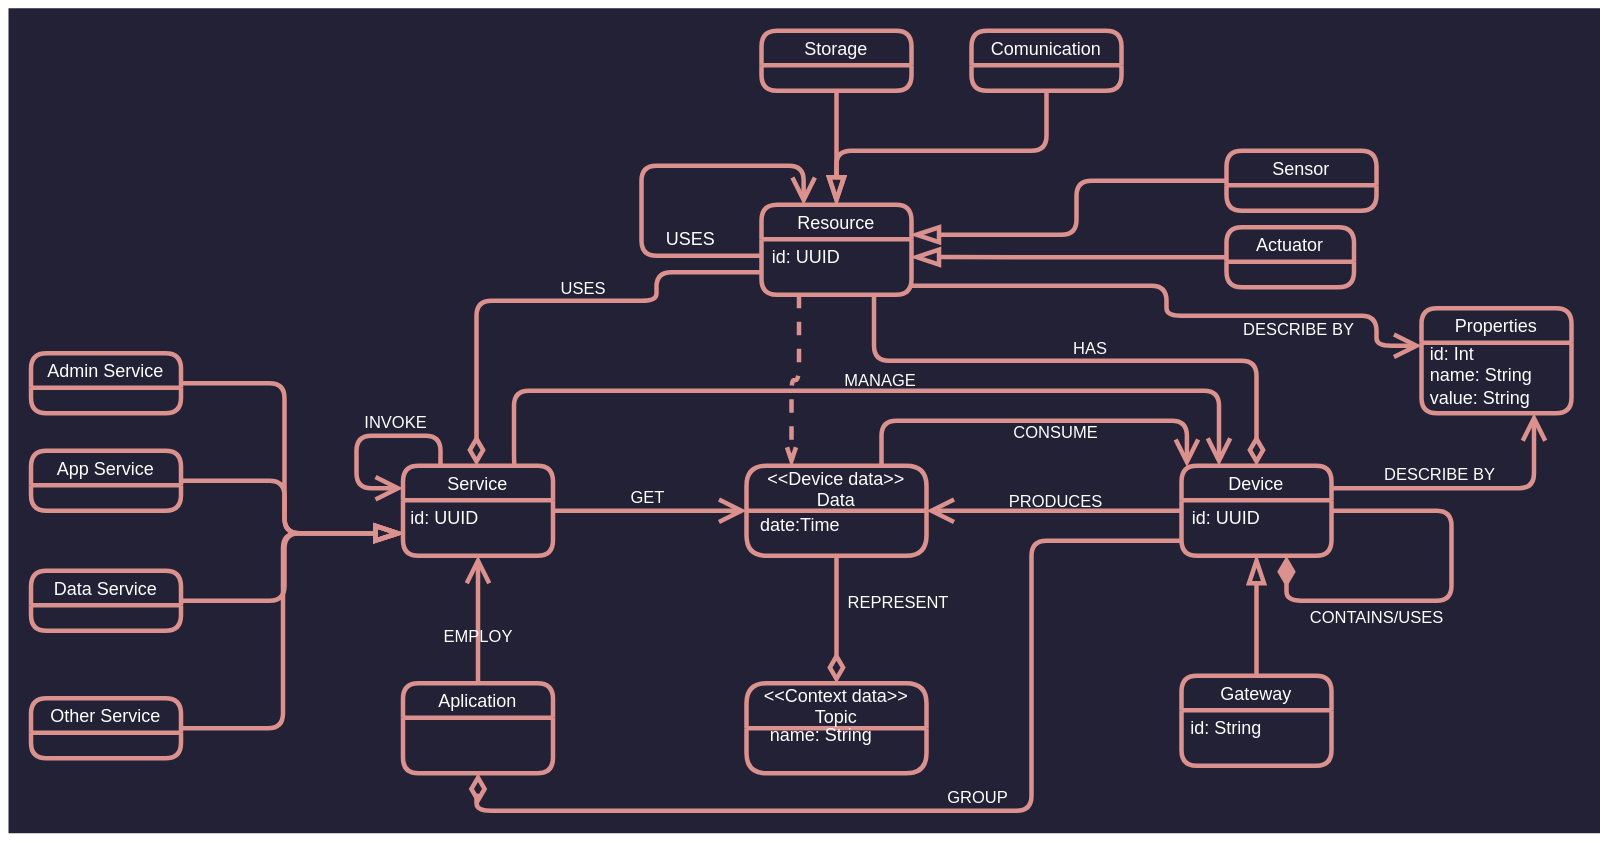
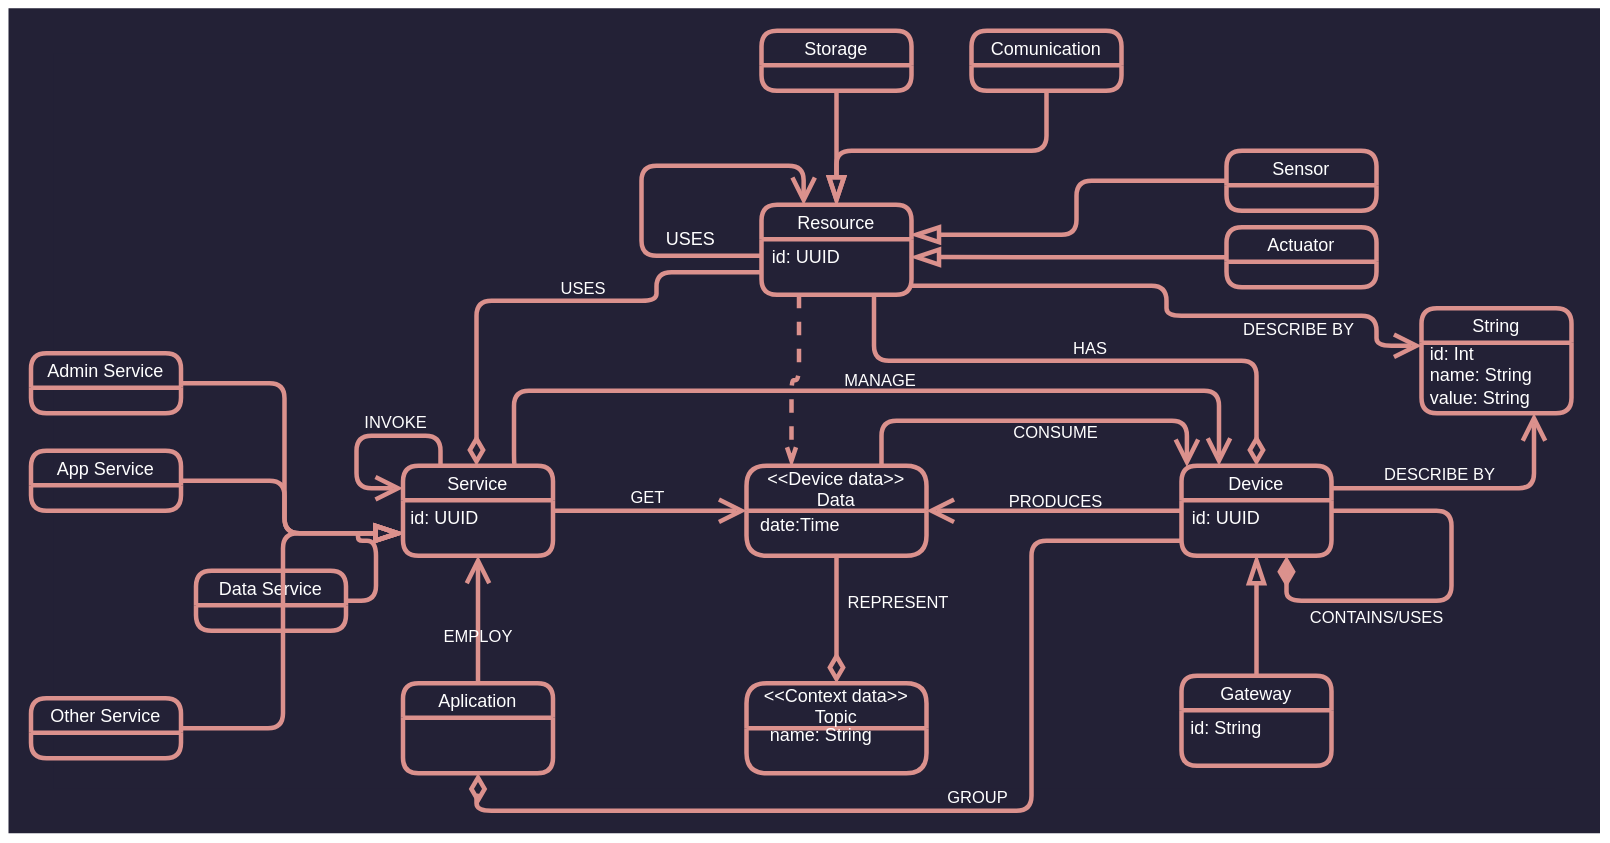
- <mxCell id="8" value="Actuator" style="swimlane;strokeWidth=3;rounded=1;fontStyle=0;strokeColor=#DB918D;fillColor=none;fontColor=#FFFFFF;container=0;labelBackgroundColor=none;" parent="2" vertex="1"><mxGeometry x="797" y="131" width="85" height="40" as="geometry" /></mxCell>
+ <mxCell id="8" value="Actuator" style="swimlane;strokeWidth=3;rounded=1;fontStyle=0;strokeColor=#DB918D;fillColor=none;fontColor=#FFFFFF;container=0;labelBackgroundColor=none;" parent="2" vertex="1"><mxGeometry x="797" y="131" width="100" height="40" as="geometry" /></mxCell>
- <mxCell id="60" value="Properties" style="swimlane;strokeWidth=3;rounded=1;fontStyle=0;strokeColor=#DB918D;fillColor=none;fontColor=#FFFFFF;startSize=23;container=0;labelBackgroundColor=none;" parent="2" vertex="1"><mxGeometry x="927" y="185" width="100" height="70" as="geometry"><mxRectangle x="580" y="270" width="80" height="30" as="alternateBounds" /></mxGeometry></mxCell>
+ <mxCell id="60" value="String" style="swimlane;strokeWidth=3;rounded=1;fontStyle=0;strokeColor=#DB918D;fillColor=none;fontColor=#FFFFFF;startSize=23;container=0;labelBackgroundColor=none;" parent="2" vertex="1"><mxGeometry x="927" y="185" width="100" height="70" as="geometry"><mxRectangle x="580" y="270" width="80" height="30" as="alternateBounds" /></mxGeometry></mxCell>
- <mxCell id="11" value="Data Service" style="swimlane;strokeWidth=3;rounded=1;fontStyle=0;strokeColor=#DB918D;fillColor=none;fontColor=#FFFFFF;container=0;labelBackgroundColor=none;" parent="2" vertex="1"><mxGeometry y="360" width="100" height="40" as="geometry" /></mxCell>
+ <mxCell id="11" value="Data Service" style="swimlane;strokeWidth=3;rounded=1;fontStyle=0;strokeColor=#DB918D;fillColor=none;fontColor=#FFFFFF;container=0;labelBackgroundColor=none;" parent="2" vertex="1"><mxGeometry x="110" y="360" width="100" height="40" as="geometry" /></mxCell>
